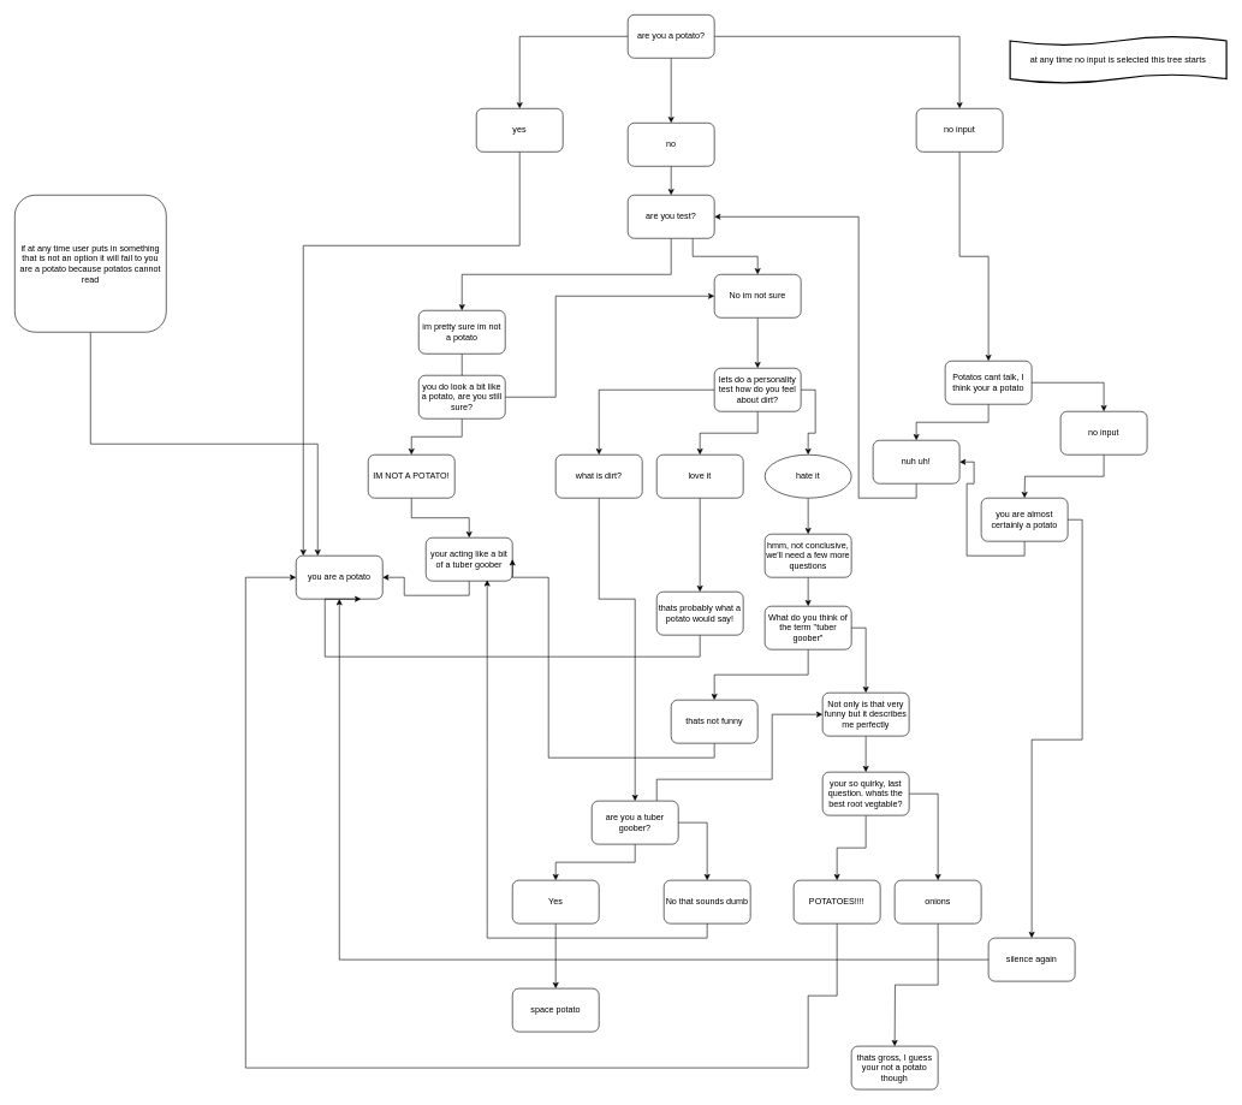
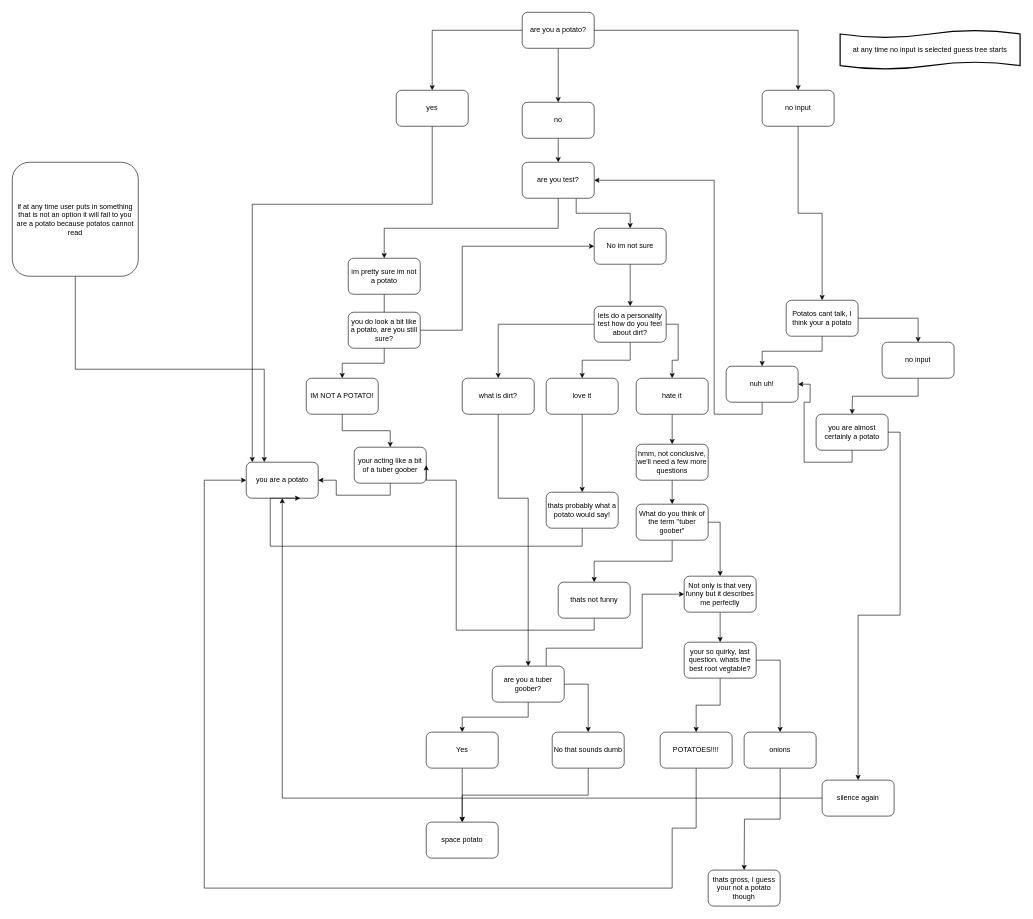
- <mxCell id="52" value="&lt;span style=&quot;text-wrap: nowrap;&quot;&gt;at any time no input is selected this tree starts&lt;/span&gt;" style="shape=tape;whiteSpace=wrap;html=1;strokeWidth=2;size=0.19" parent="1" vertex="1"><mxGeometry x="1400" y="50" width="300" height="65" as="geometry" /></mxCell>
+ <mxCell id="52" value="&lt;span style=&quot;text-wrap: nowrap;&quot;&gt;at any time no input is selected guess tree starts&lt;/span&gt;" style="shape=tape;whiteSpace=wrap;html=1;strokeWidth=2;size=0.19" parent="1" vertex="1"><mxGeometry x="1400" y="50" width="300" height="65" as="geometry" /></mxCell>
- <mxCell id="45" value="hate it" style="ellipse;whiteSpace=wrap;html=1;" parent="1" vertex="1"><mxGeometry x="1060" y="630" width="120" height="60" as="geometry" /></mxCell>
+ <mxCell id="45" value="hate it" style="rounded=1;whiteSpace=wrap;html=1;" parent="1" vertex="1"><mxGeometry x="1060" y="630" width="120" height="60" as="geometry" /></mxCell>
- <mxCell id="72" style="edgeStyle=orthogonalEdgeStyle;rounded=0;orthogonalLoop=1;jettySize=auto;html=1;exitX=0.5;exitY=1;exitDx=0;exitDy=0;entryX=0.708;entryY=0.978;entryDx=0;entryDy=0;entryPerimeter=0;" parent="1" source="71" target="23" edge="1"><mxGeometry relative="1" as="geometry" /></mxCell>
+ <mxCell id="72" style="edgeStyle=orthogonalEdgeStyle;rounded=0;orthogonalLoop=1;jettySize=auto;html=1;exitX=0.5;exitY=1;exitDx=0;exitDy=0;" parent="1" source="71" target="70" edge="1"><mxGeometry relative="1" as="geometry" /></mxCell>
